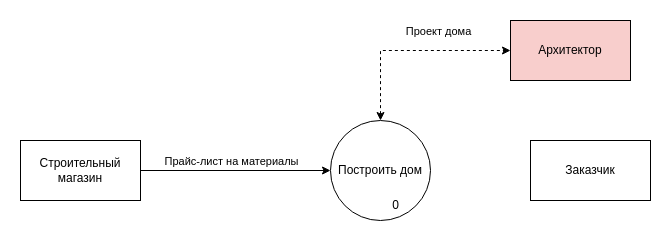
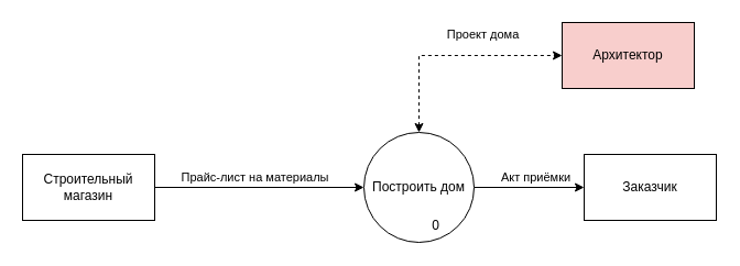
+ <mxCell id="2" style="edgeStyle=orthogonalEdgeStyle;rounded=0;orthogonalLoop=1;jettySize=auto;html=1;" parent="1" source="4" target="6" edge="1"><mxGeometry relative="1" as="geometry" /></mxCell>
+ <mxCell id="3" value="Акт приёмки" style="edgeLabel;html=1;align=center;verticalAlign=middle;resizable=0;points=[];" parent="2" vertex="1" connectable="0"><mxGeometry x="0.096" y="-1" relative="1" as="geometry"><mxPoint y="-11" as="offset" /></mxGeometry></mxCell>
